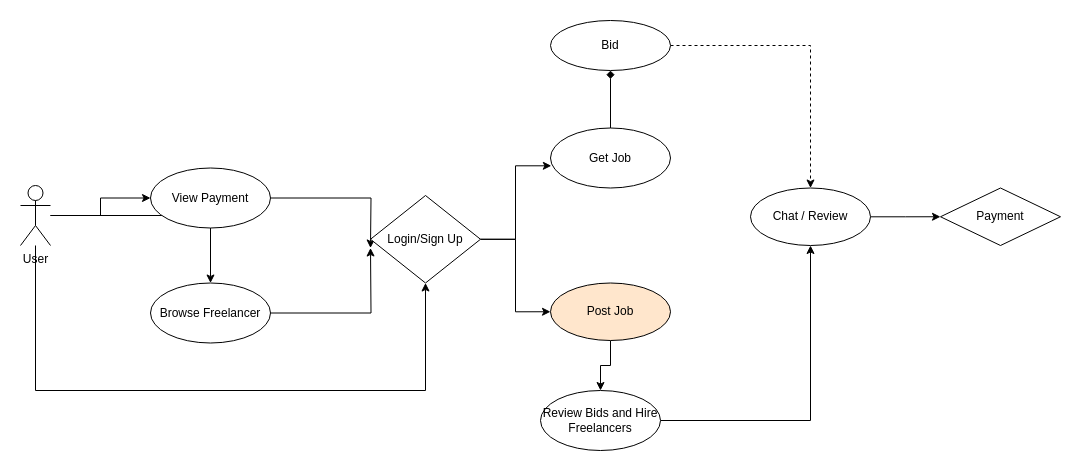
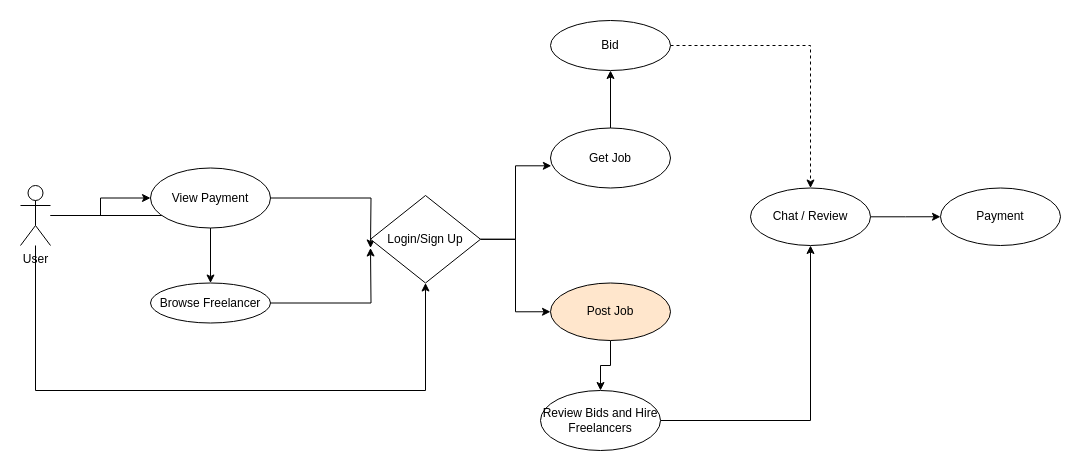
- <mxCell id="7" style="edgeStyle=orthogonalEdgeStyle;rounded=0;orthogonalLoop=1;jettySize=auto;html=1;endArrow=diamond;" edge="1" parent="1" source="8" target="16"><mxGeometry relative="1" as="geometry"><mxPoint x="610" y="110" as="targetPoint" /></mxGeometry></mxCell>
+ <mxCell id="7" style="edgeStyle=orthogonalEdgeStyle;rounded=0;orthogonalLoop=1;jettySize=auto;html=1;" edge="1" parent="1" source="8" target="16"><mxGeometry relative="1" as="geometry"><mxPoint x="610" y="110" as="targetPoint" /></mxGeometry></mxCell>
- <mxCell id="23" value="Payment" style="rhombus;whiteSpace=wrap;html=1;" vertex="1" parent="1"><mxGeometry x="940" y="187.5" width="120" height="57.5" as="geometry" /></mxCell>
+ <mxCell id="23" value="Payment" style="ellipse;whiteSpace=wrap;html=1;" vertex="1" parent="1"><mxGeometry x="940" y="187.5" width="120" height="57.5" as="geometry" /></mxCell>
- <mxCell id="14" value="Browse Freelancer" style="ellipse;whiteSpace=wrap;html=1;" parent="1" vertex="1"><mxGeometry x="150" y="282.5" width="120" height="60" as="geometry" /></mxCell>
+ <mxCell id="14" value="Browse Freelancer" style="ellipse;whiteSpace=wrap;html=1;" parent="1" vertex="1"><mxGeometry x="150" y="282.5" width="120" height="40" as="geometry" /></mxCell>
